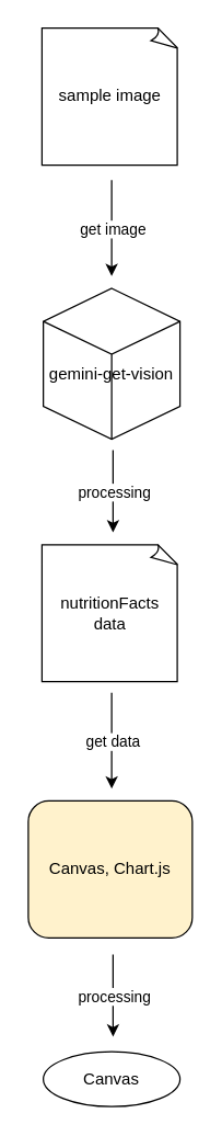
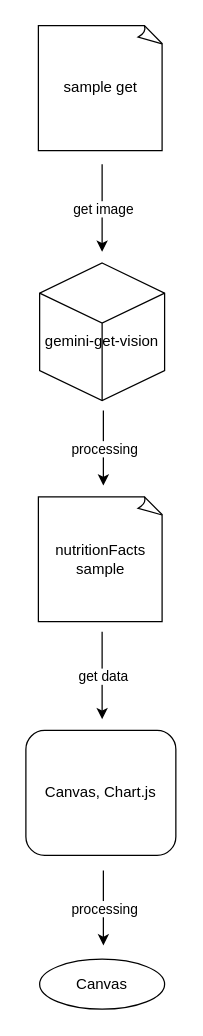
- <mxCell id="2" value="sample image" style="whiteSpace=wrap;html=1;shape=mxgraph.basic.document" vertex="1" parent="1"><mxGeometry x="30" y="20" width="100" height="100" as="geometry" /></mxCell>
+ <mxCell id="2" value="sample get" style="whiteSpace=wrap;html=1;shape=mxgraph.basic.document" vertex="1" parent="1"><mxGeometry x="30" y="20" width="100" height="100" as="geometry" /></mxCell>
- <mxCell id="9" value="nutritionFacts data" style="whiteSpace=wrap;html=1;shape=mxgraph.basic.document" vertex="1" parent="1"><mxGeometry x="30" y="397" width="100" height="100" as="geometry" /></mxCell>
+ <mxCell id="9" value="nutritionFacts sample" style="whiteSpace=wrap;html=1;shape=mxgraph.basic.document" vertex="1" parent="1"><mxGeometry x="30" y="397" width="100" height="100" as="geometry" /></mxCell>
- <mxCell id="6" value="Canvas, Chart.js" style="rounded=1;whiteSpace=wrap;html=1;shadow=0;fillColor=#fff2cc;" vertex="1" parent="1"><mxGeometry x="20" y="584" width="120" height="100" as="geometry" /></mxCell>
+ <mxCell id="6" value="Canvas, Chart.js" style="rounded=1;whiteSpace=wrap;html=1;shadow=0;" vertex="1" parent="1"><mxGeometry x="20" y="584" width="120" height="100" as="geometry" /></mxCell>
